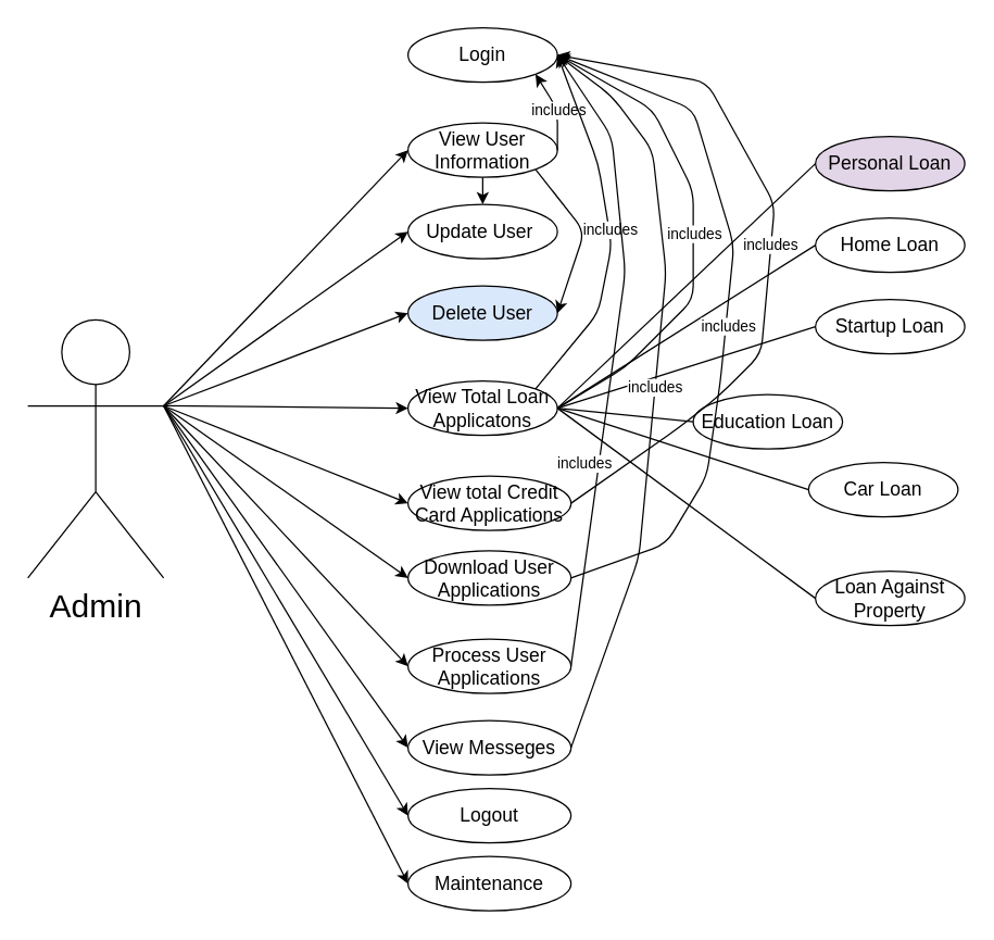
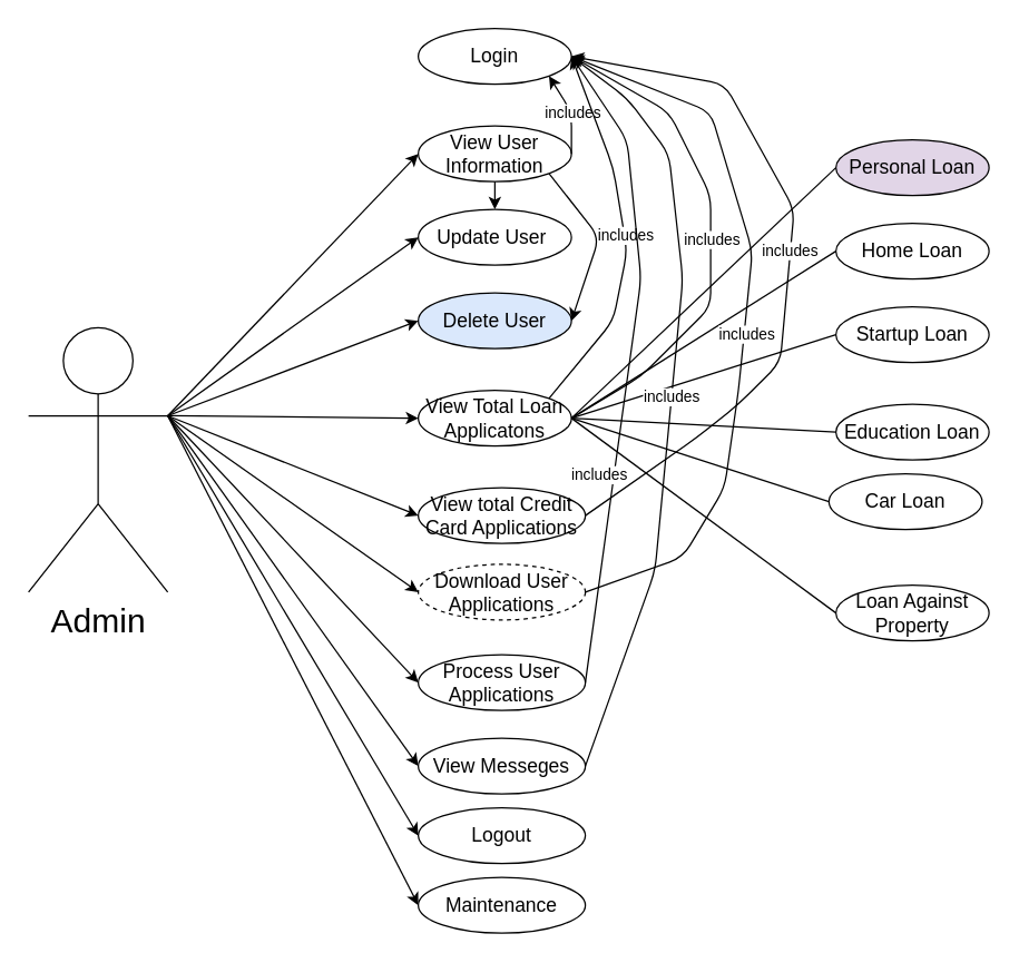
- <mxCell id="12" value="&lt;font style=&quot;font-size: 14px&quot;&gt;Education Loan&lt;/font&gt;" style="ellipse;whiteSpace=wrap;html=1;" parent="1" vertex="1"><mxGeometry x="510" y="290" width="110" height="40" as="geometry" /></mxCell>
+ <mxCell id="12" value="&lt;font style=&quot;font-size: 14px&quot;&gt;Education Loan&lt;/font&gt;" style="ellipse;whiteSpace=wrap;html=1;" parent="1" vertex="1"><mxGeometry x="600" y="290" width="110" height="40" as="geometry" /></mxCell>
- <mxCell id="29" value="&lt;font style=&quot;font-size: 14px&quot;&gt;Download User Applications&lt;/font&gt;" style="ellipse;whiteSpace=wrap;html=1;" parent="1" vertex="1"><mxGeometry x="300" y="405" width="120" height="40" as="geometry" /></mxCell>
+ <mxCell id="29" value="&lt;font style=&quot;font-size: 14px&quot;&gt;Download User Applications&lt;/font&gt;" style="ellipse;whiteSpace=wrap;html=1;dashed=1;" parent="1" vertex="1"><mxGeometry x="300" y="405" width="120" height="40" as="geometry" /></mxCell>
